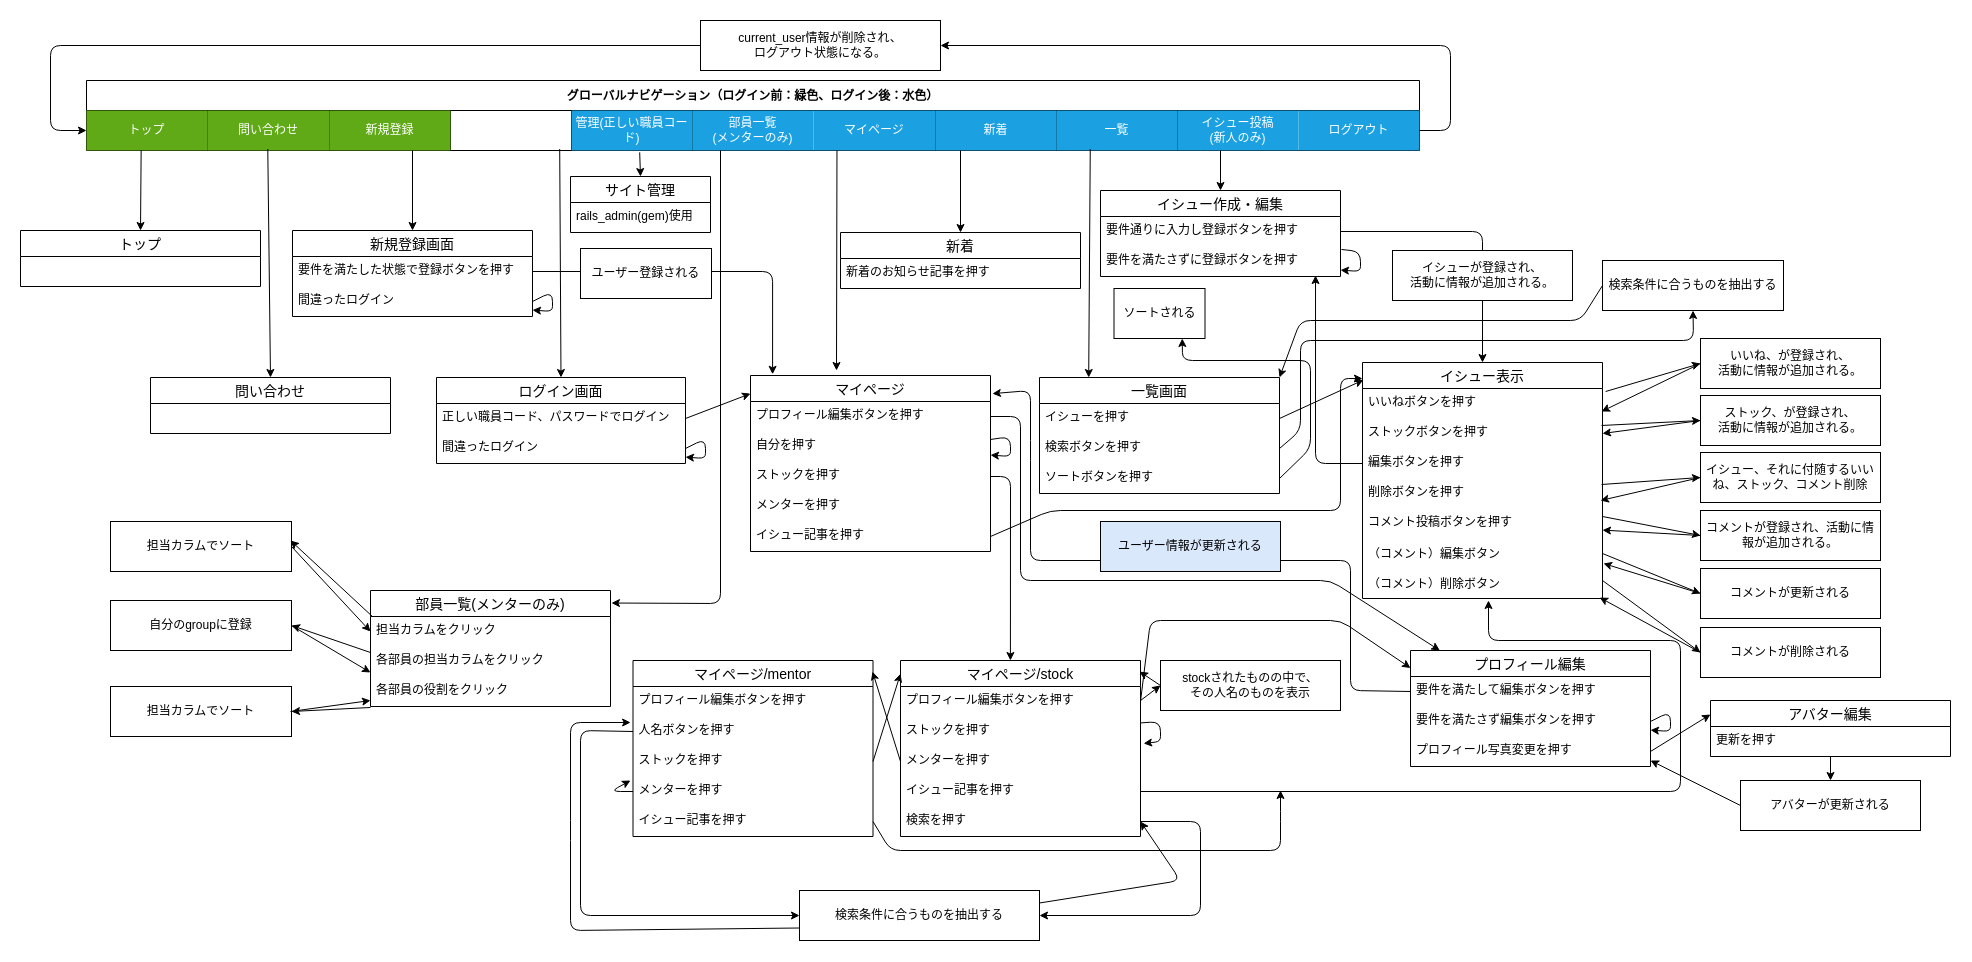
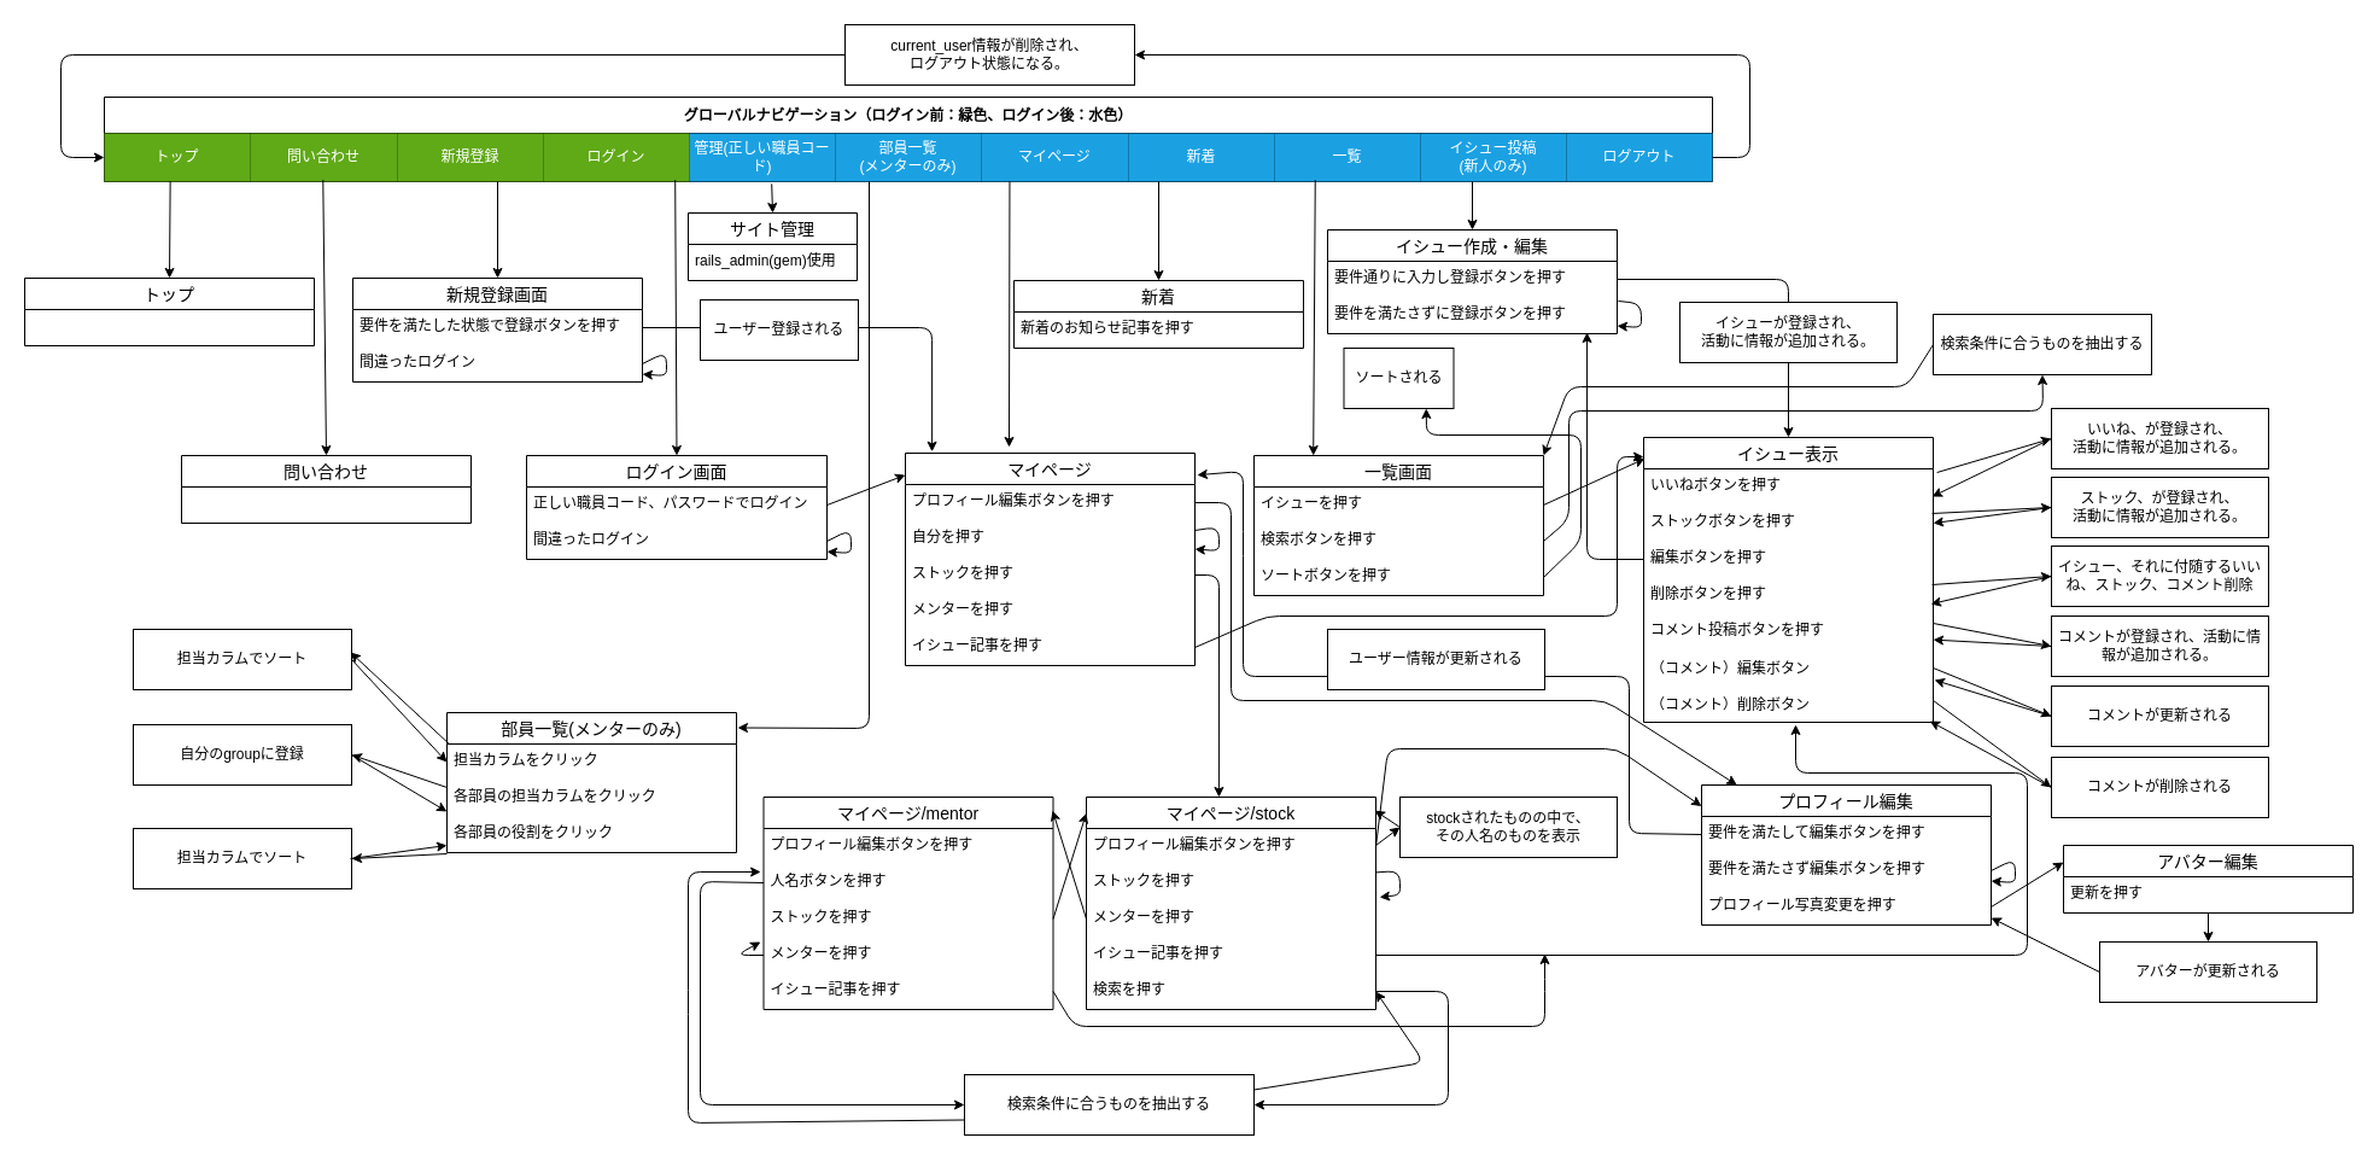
+ <mxCell id="60" value="ログイン" style="shape=partialRectangle;html=1;whiteSpace=wrap;connectable=0;fillColor=#60a917;top=0;left=0;bottom=0;right=0;overflow=hidden;pointerEvents=1;fontColor=#ffffff;strokeColor=#2D7600;" parent="56" vertex="1"><mxGeometry x="364" width="121" height="40" as="geometry"><mxRectangle width="121" height="40" as="alternateBounds" /></mxGeometry></mxCell>
- <mxCell id="96" value="ユーザー情報が更新される" style="whiteSpace=wrap;html=1;align=center;fillColor=#dae8fc;" parent="1" vertex="1"><mxGeometry x="1100" y="521" width="180" height="50" as="geometry" /></mxCell>
+ <mxCell id="96" value="ユーザー情報が更新される" style="whiteSpace=wrap;html=1;align=center;" parent="1" vertex="1"><mxGeometry x="1100" y="521" width="180" height="50" as="geometry" /></mxCell>
